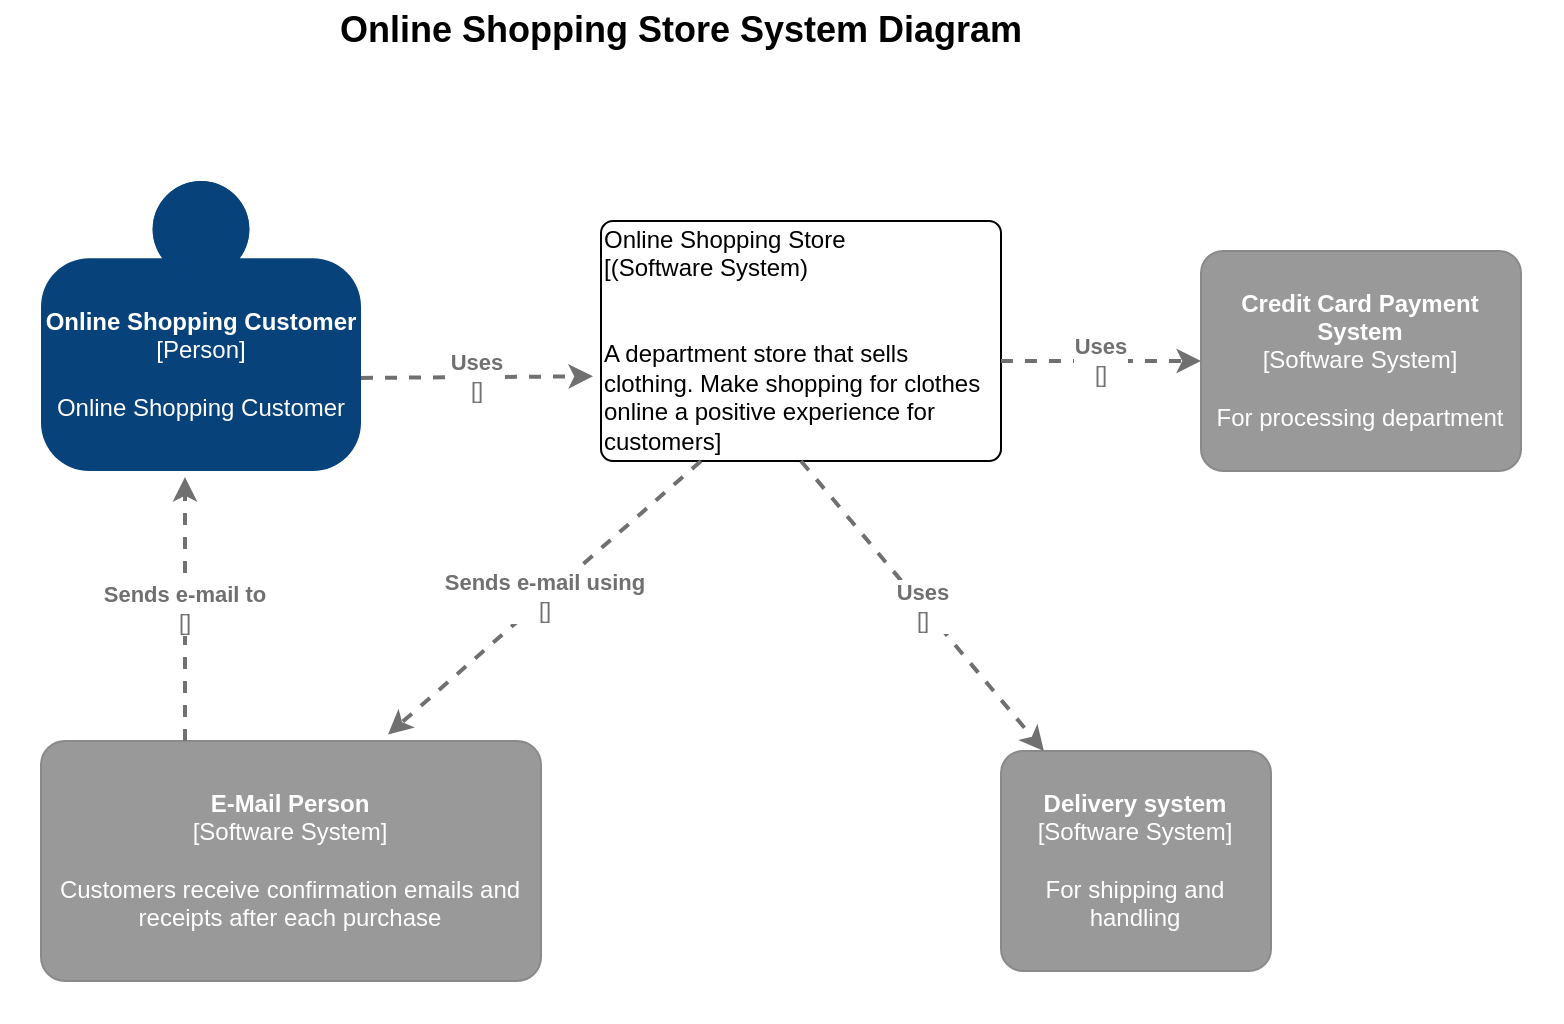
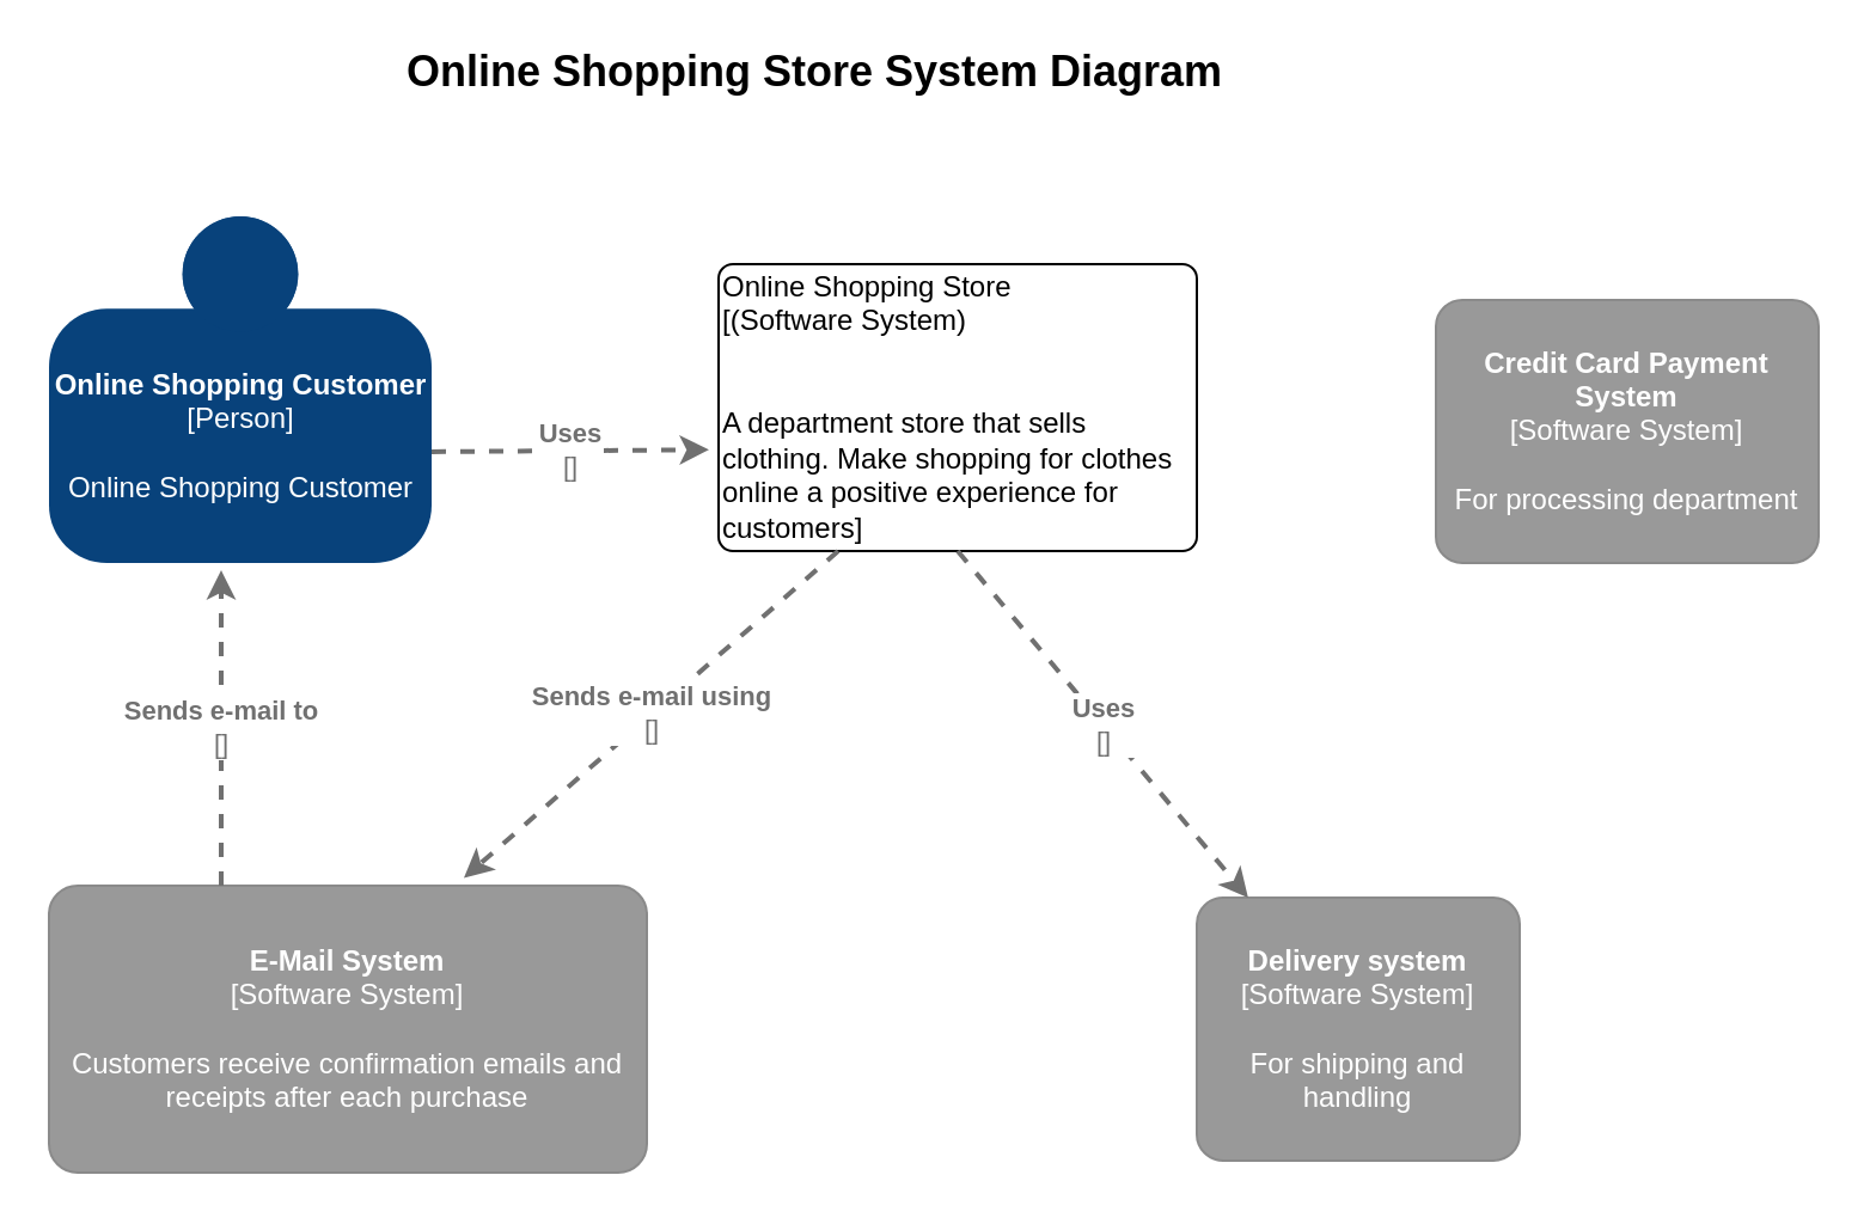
- <mxCell id="12" value="&lt;b&gt;&lt;font style=&quot;font-size: 18px&quot;&gt;Online Shopping Store System Diagram&lt;/font&gt;&lt;/b&gt;" style="text;html=1;resizable=0;autosize=1;align=center;verticalAlign=middle;points=[];fillColor=none;strokeColor=none;rounded=0;" vertex="1" parent="1"><mxGeometry x="160" y="5" width="360" height="20" as="geometry" /></mxCell>
+ <mxCell id="12" value="&lt;b&gt;&lt;font style=&quot;font-size: 18px&quot;&gt;Online Shopping Store System Diagram&lt;/font&gt;&lt;/b&gt;" style="text;html=1;resizable=0;autosize=1;align=center;verticalAlign=middle;points=[];fillColor=none;strokeColor=none;rounded=0;" vertex="1" parent="1"><mxGeometry x="160" y="20" width="360" height="20" as="geometry" /></mxCell>
- <mxCell id="11" value="&lt;div style=&quot;text-align: left&quot;&gt;&lt;div style=&quot;text-align: center&quot;&gt;&lt;b&gt;Uses&lt;/b&gt;&lt;/div&gt;&lt;div style=&quot;text-align: center&quot;&gt;[]&lt;/div&gt;&lt;/div&gt;" style="edgeStyle=none;rounded=0;html=1;entryX=0;entryY=0.5;jettySize=auto;orthogonalLoop=1;strokeColor=#707070;strokeWidth=2;fontColor=#707070;jumpStyle=none;dashed=1;metaEdit=1;metaData={&quot;c4Type&quot;:{&quot;editable&quot;:false}};entryDx=0;entryDy=0;entryPerimeter=0;exitX=1;exitY=0.583;exitDx=0;exitDy=0;exitPerimeter=0;" edge="1" parent="1" source="2" target="4"><mxGeometry width="160" relative="1" as="geometry"><mxPoint x="300" y="360" as="sourcePoint" /><mxPoint x="460" y="360" as="targetPoint" /></mxGeometry></mxCell>
- <mxCell id="5" value="&lt;b&gt;E-Mail Person&lt;/b&gt;&lt;div&gt;[Software System]&lt;/div&gt;&lt;br&gt;&lt;div&gt;Customers receive confirmation emails and receipts after each purchase&#10;&lt;/div&gt;" style="rounded=1;whiteSpace=wrap;html=1;labelBackgroundColor=none;fillColor=#999999;fontColor=#ffffff;align=center;arcSize=10;strokeColor=#8A8A8A;metaEdit=1;metaData={&quot;c4Type&quot;:{&quot;editable&quot;:false}};points=[[0.25,0,0],[0.5,0,0],[0.75,0,0],[1,0.25,0],[1,0.5,0],[1,0.75,0],[0.75,1,0],[0.5,1,0],[0.25,1,0],[0,0.75,0],[0,0.5,0],[0,0.25,0]];" vertex="1" parent="1"><mxGeometry x="20" y="370" width="250" height="120" as="geometry" /></mxCell>
+ <mxCell id="5" value="&lt;b&gt;E-Mail System&lt;/b&gt;&lt;div&gt;[Software System]&lt;/div&gt;&lt;br&gt;&lt;div&gt;Customers receive confirmation emails and receipts after each purchase&#10;&lt;/div&gt;" style="rounded=1;whiteSpace=wrap;html=1;labelBackgroundColor=none;fillColor=#999999;fontColor=#ffffff;align=center;arcSize=10;strokeColor=#8A8A8A;metaEdit=1;metaData={&quot;c4Type&quot;:{&quot;editable&quot;:false}};points=[[0.25,0,0],[0.5,0,0],[0.75,0,0],[1,0.25,0],[1,0.5,0],[1,0.75,0],[0.75,1,0],[0.5,1,0],[0.25,1,0],[0,0.75,0],[0,0.5,0],[0,0.25,0]];" vertex="1" parent="1"><mxGeometry x="20" y="370" width="250" height="120" as="geometry" /></mxCell>
